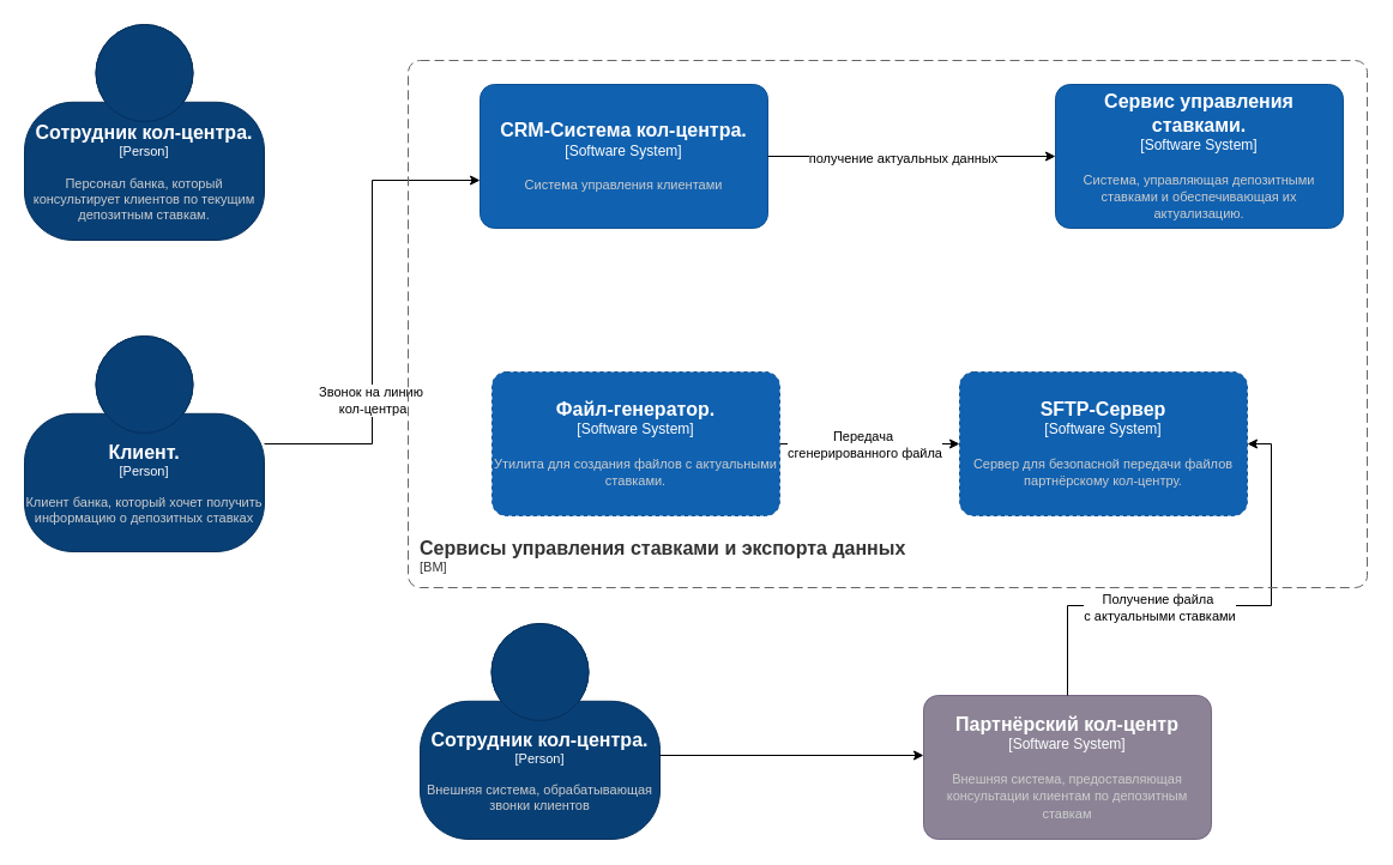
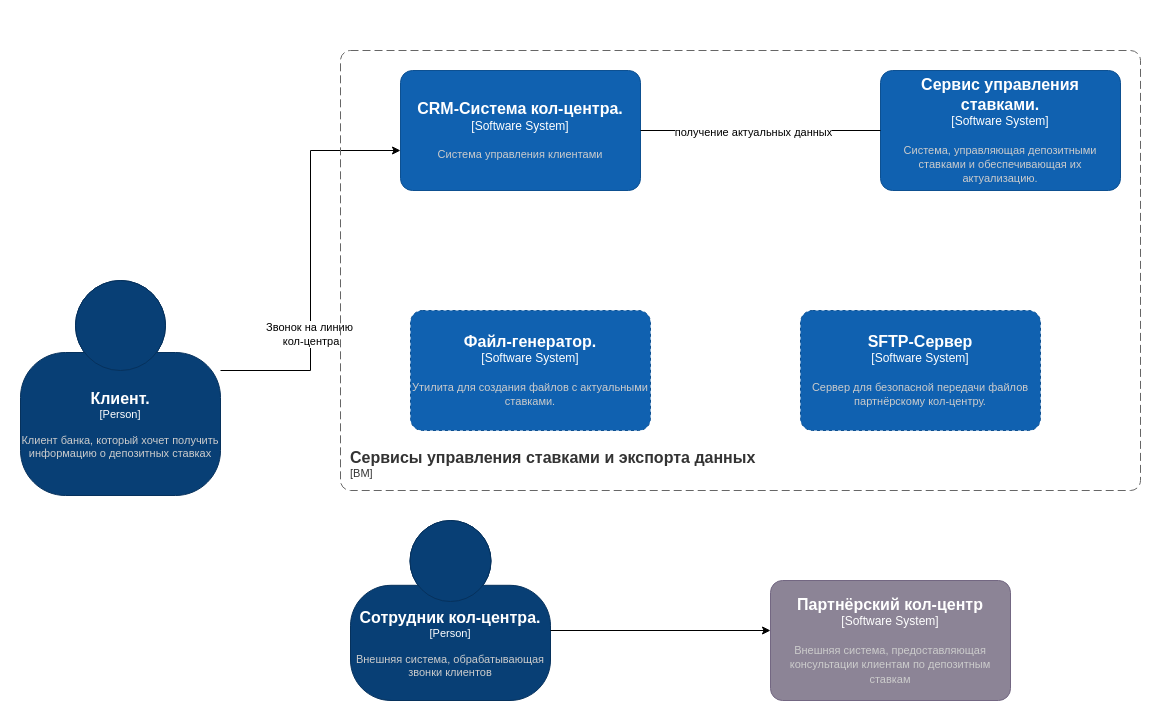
- <mxCell id="4" value="&lt;font style=&quot;font-size: 16px&quot;&gt;&lt;b&gt;Сотрудник кол-центра.&lt;/b&gt;&lt;/font&gt;&lt;div&gt;[Person]&lt;/div&gt;&lt;br&gt;&lt;div&gt;&lt;font style=&quot;font-size: 11px&quot;&gt;&lt;font color=&quot;#cccccc&quot;&gt;Персонал банка, который консультирует клиентов по текущим депозитным ставкам.&lt;/font&gt;&lt;/div&gt;" style="html=1;fontSize=11;dashed=0;whiteSpace=wrap;fillColor=#083F75;strokeColor=#06315C;fontColor=#ffffff;shape=mxgraph.c4.person2;align=center;metaEdit=1;points=[[0.5,0,0],[1,0.5,0],[1,0.75,0],[0.75,1,0],[0.5,1,0],[0.25,1,0],[0,0.75,0],[0,0.5,0]];resizable=0;" parent="1" vertex="1"><mxGeometry x="20" y="20" width="200" height="180" as="geometry" /></mxCell>
- <mxCell id="15" style="edgeStyle=orthogonalEdgeStyle;rounded=0;orthogonalLoop=1;jettySize=auto;html=1;entryX=0;entryY=0.5;entryDx=0;entryDy=0;entryPerimeter=0;" parent="1" source="3" target="5" edge="1"><mxGeometry relative="1" as="geometry" /></mxCell>
+ <mxCell id="15" style="edgeStyle=orthogonalEdgeStyle;rounded=0;orthogonalLoop=1;jettySize=auto;html=1;entryX=0;entryY=0.5;entryDx=0;entryDy=0;entryPerimeter=0;endArrow=none;" parent="1" source="3" target="5" edge="1"><mxGeometry relative="1" as="geometry" /></mxCell>
- <mxCell id="2" value="&lt;font style=&quot;font-size: 16px&quot;&gt;&lt;b&gt;Клиент.&lt;/b&gt;&lt;/font&gt;&lt;div&gt;[Person]&lt;/div&gt;&lt;br&gt;&lt;div&gt;&lt;font style=&quot;font-size: 11px&quot;&gt;&lt;font color=&quot;#cccccc&quot;&gt;Клиент банка, который хочет получить информацию о депозитных ставках&lt;/font&gt;&lt;/div&gt;" style="html=1;fontSize=11;dashed=0;whiteSpace=wrap;fillColor=#083F75;strokeColor=#06315C;fontColor=#ffffff;shape=mxgraph.c4.person2;align=center;metaEdit=1;points=[[0.5,0,0],[1,0.5,0],[1,0.75,0],[0.75,1,0],[0.5,1,0],[0.25,1,0],[0,0.75,0],[0,0.5,0]];resizable=0;" parent="1" vertex="1"><mxGeometry x="20" y="280" width="200" height="180" as="geometry" /></mxCell>
+ <mxCell id="2" value="&lt;font style=&quot;font-size: 16px&quot;&gt;&lt;b&gt;Клиент.&lt;/b&gt;&lt;/font&gt;&lt;div&gt;[Person]&lt;/div&gt;&lt;br&gt;&lt;div&gt;&lt;font style=&quot;font-size: 11px&quot;&gt;&lt;font color=&quot;#cccccc&quot;&gt;Клиент банка, который хочет получить информацию о депозитных ставках&lt;/font&gt;&lt;/div&gt;" style="html=1;fontSize=11;dashed=0;whiteSpace=wrap;fillColor=#083F75;strokeColor=#06315C;fontColor=#ffffff;shape=mxgraph.c4.person2;align=center;metaEdit=1;points=[[0.5,0,0],[1,0.5,0],[1,0.75,0],[0.75,1,0],[0.5,1,0],[0.25,1,0],[0,0.75,0],[0,0.5,0]];resizable=0;" parent="1" vertex="1"><mxGeometry x="20" y="280" width="200" height="215" as="geometry" /></mxCell>
- <mxCell id="6" style="edgeStyle=orthogonalEdgeStyle;rounded=0;orthogonalLoop=1;jettySize=auto;html=1;" parent="1" source="8" target="9" edge="1"><mxGeometry relative="1" as="geometry" /></mxCell>
- <mxCell id="7" value="Передача&amp;nbsp;&lt;div&gt;сгенерированного файла&lt;/div&gt;" style="edgeLabel;html=1;align=center;verticalAlign=middle;resizable=0;points=[];" parent="6" vertex="1" connectable="0"><mxGeometry x="-0.293" y="-3" relative="1" as="geometry"><mxPoint x="17" y="-3" as="offset" /></mxGeometry></mxCell>
- <mxCell id="11" style="edgeStyle=orthogonalEdgeStyle;rounded=0;orthogonalLoop=1;jettySize=auto;html=1;entryX=1;entryY=0.5;entryDx=0;entryDy=0;entryPerimeter=0;" parent="1" source="10" target="9" edge="1"><mxGeometry relative="1" as="geometry" /></mxCell>
- <mxCell id="12" value="Получение файла&amp;nbsp;&lt;div&gt;с актуальными ставками&lt;/div&gt;" style="edgeLabel;html=1;align=center;verticalAlign=middle;resizable=0;points=[];" parent="11" vertex="1" connectable="0"><mxGeometry x="-0.245" y="-1" relative="1" as="geometry"><mxPoint as="offset" /></mxGeometry></mxCell>
